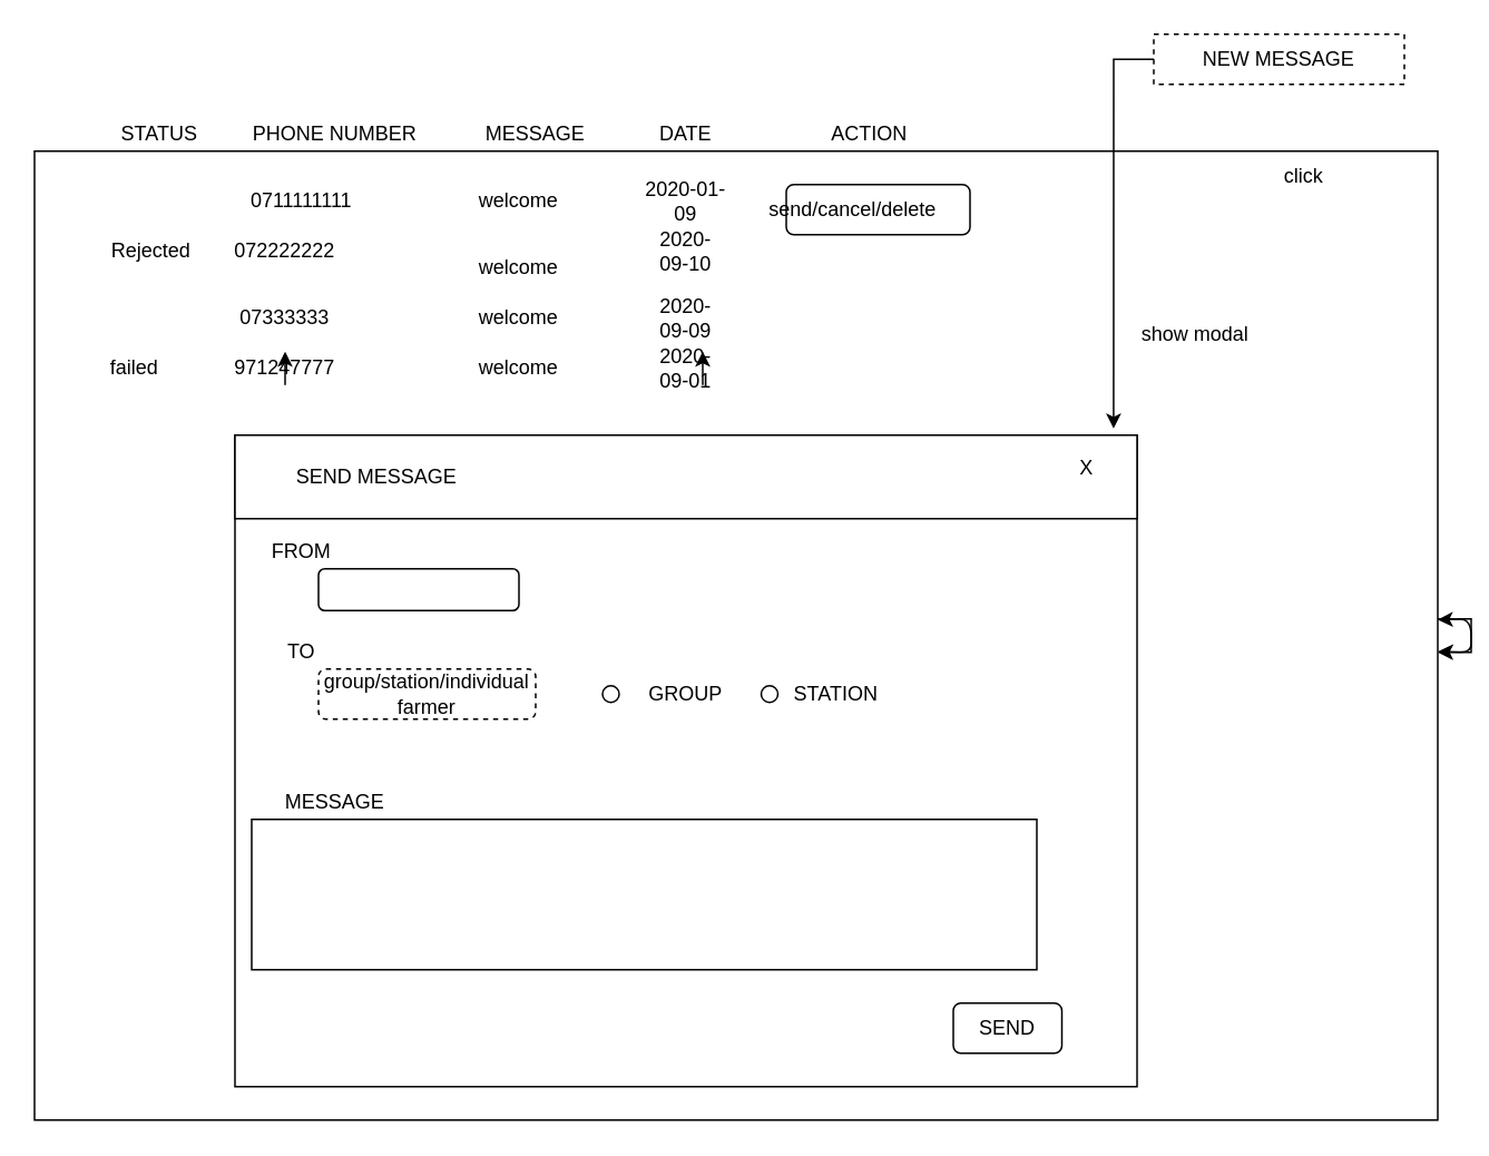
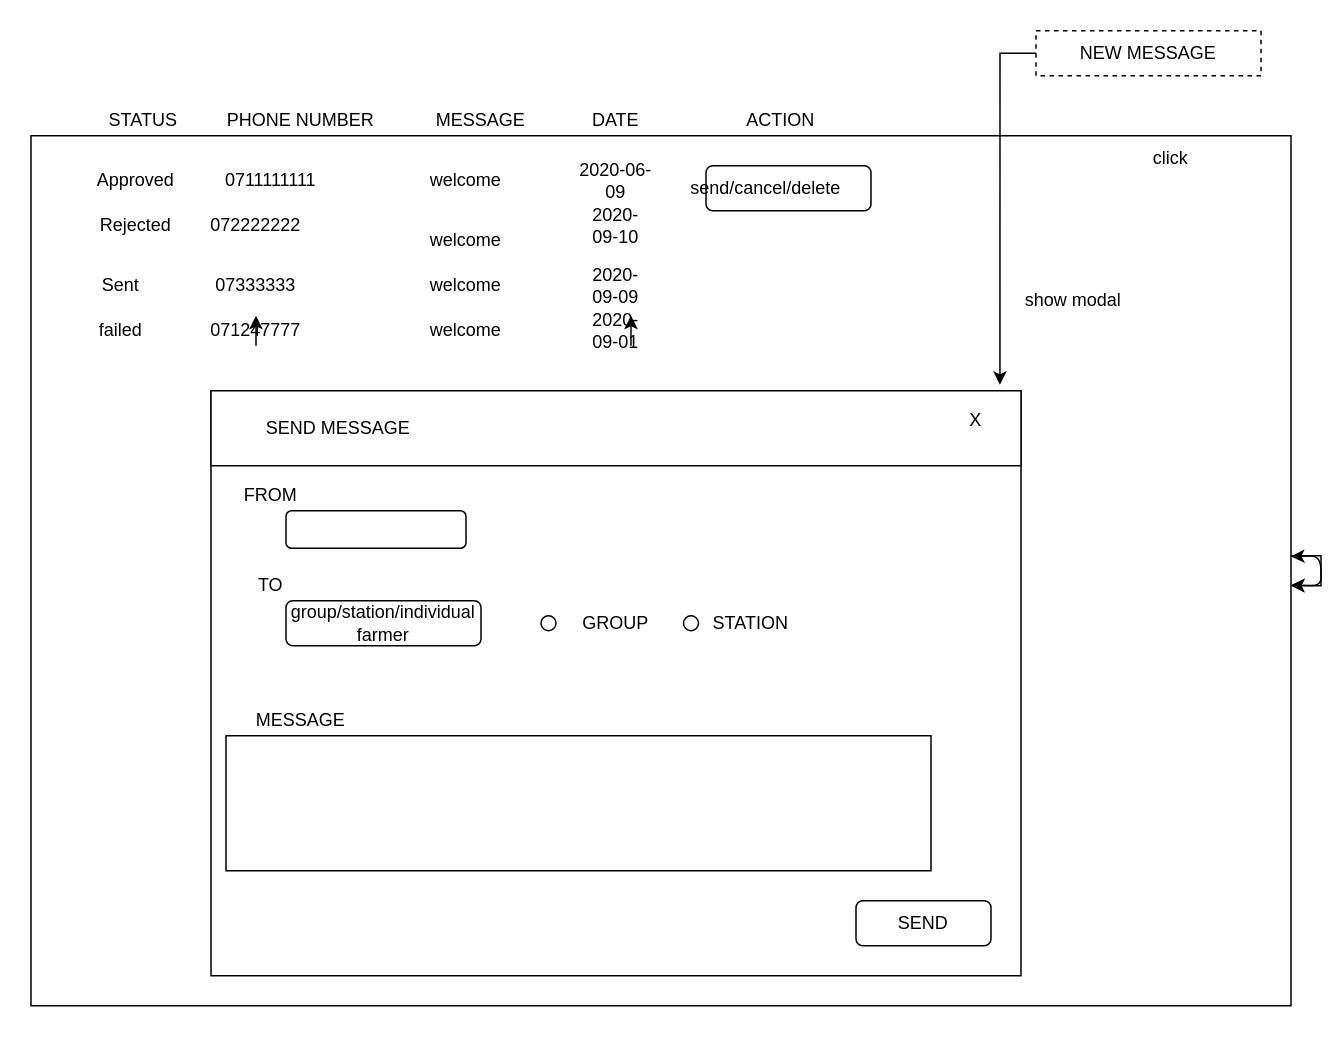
+ <mxCell id="11" value="Approved" style="text;html=1;strokeColor=none;fillColor=none;align=center;verticalAlign=middle;whiteSpace=wrap;rounded=0;" vertex="1" parent="1"><mxGeometry x="70" y="110" width="40" height="20" as="geometry" /></mxCell>
- <mxCell id="20" value="2020-01-09" style="text;html=1;strokeColor=none;fillColor=none;align=center;verticalAlign=middle;whiteSpace=wrap;rounded=0;" vertex="1" parent="1"><mxGeometry x="380" y="110" width="60" height="20" as="geometry" /></mxCell>
+ <mxCell id="20" value="2020-06-09" style="text;html=1;strokeColor=none;fillColor=none;align=center;verticalAlign=middle;whiteSpace=wrap;rounded=0;" vertex="1" parent="1"><mxGeometry x="380" y="110" width="60" height="20" as="geometry" /></mxCell>
+ <mxCell id="13" value="Sent" style="text;html=1;strokeColor=none;fillColor=none;align=center;verticalAlign=middle;whiteSpace=wrap;rounded=0;" vertex="1" parent="1"><mxGeometry x="60" y="180" width="40" height="20" as="geometry" /></mxCell>
- <mxCell id="44" value="971247777" style="text;html=1;strokeColor=none;fillColor=none;align=center;verticalAlign=middle;whiteSpace=wrap;rounded=0;" vertex="1" parent="1"><mxGeometry x="150" y="210" width="40" height="20" as="geometry" /></mxCell>
+ <mxCell id="44" value="071247777" style="text;html=1;strokeColor=none;fillColor=none;align=center;verticalAlign=middle;whiteSpace=wrap;rounded=0;" vertex="1" parent="1"><mxGeometry x="150" y="210" width="40" height="20" as="geometry" /></mxCell>
- <mxCell id="33" value="group/station/individual farmer" style="rounded=1;whiteSpace=wrap;html=1;dashed=1;" vertex="1" parent="1"><mxGeometry x="190" y="400" width="130" height="30" as="geometry" /></mxCell>
+ <mxCell id="33" value="group/station/individual farmer" style="rounded=1;whiteSpace=wrap;html=1;" vertex="1" parent="1"><mxGeometry x="190" y="400" width="130" height="30" as="geometry" /></mxCell>
- <mxCell id="40" value="SEND" style="rounded=1;whiteSpace=wrap;html=1;" vertex="1" parent="1"><mxGeometry x="570" y="600" width="65" height="30" as="geometry" /></mxCell>
+ <mxCell id="40" value="SEND" style="rounded=1;whiteSpace=wrap;html=1;" vertex="1" parent="1"><mxGeometry x="570" y="600" width="90" height="30" as="geometry" /></mxCell>
